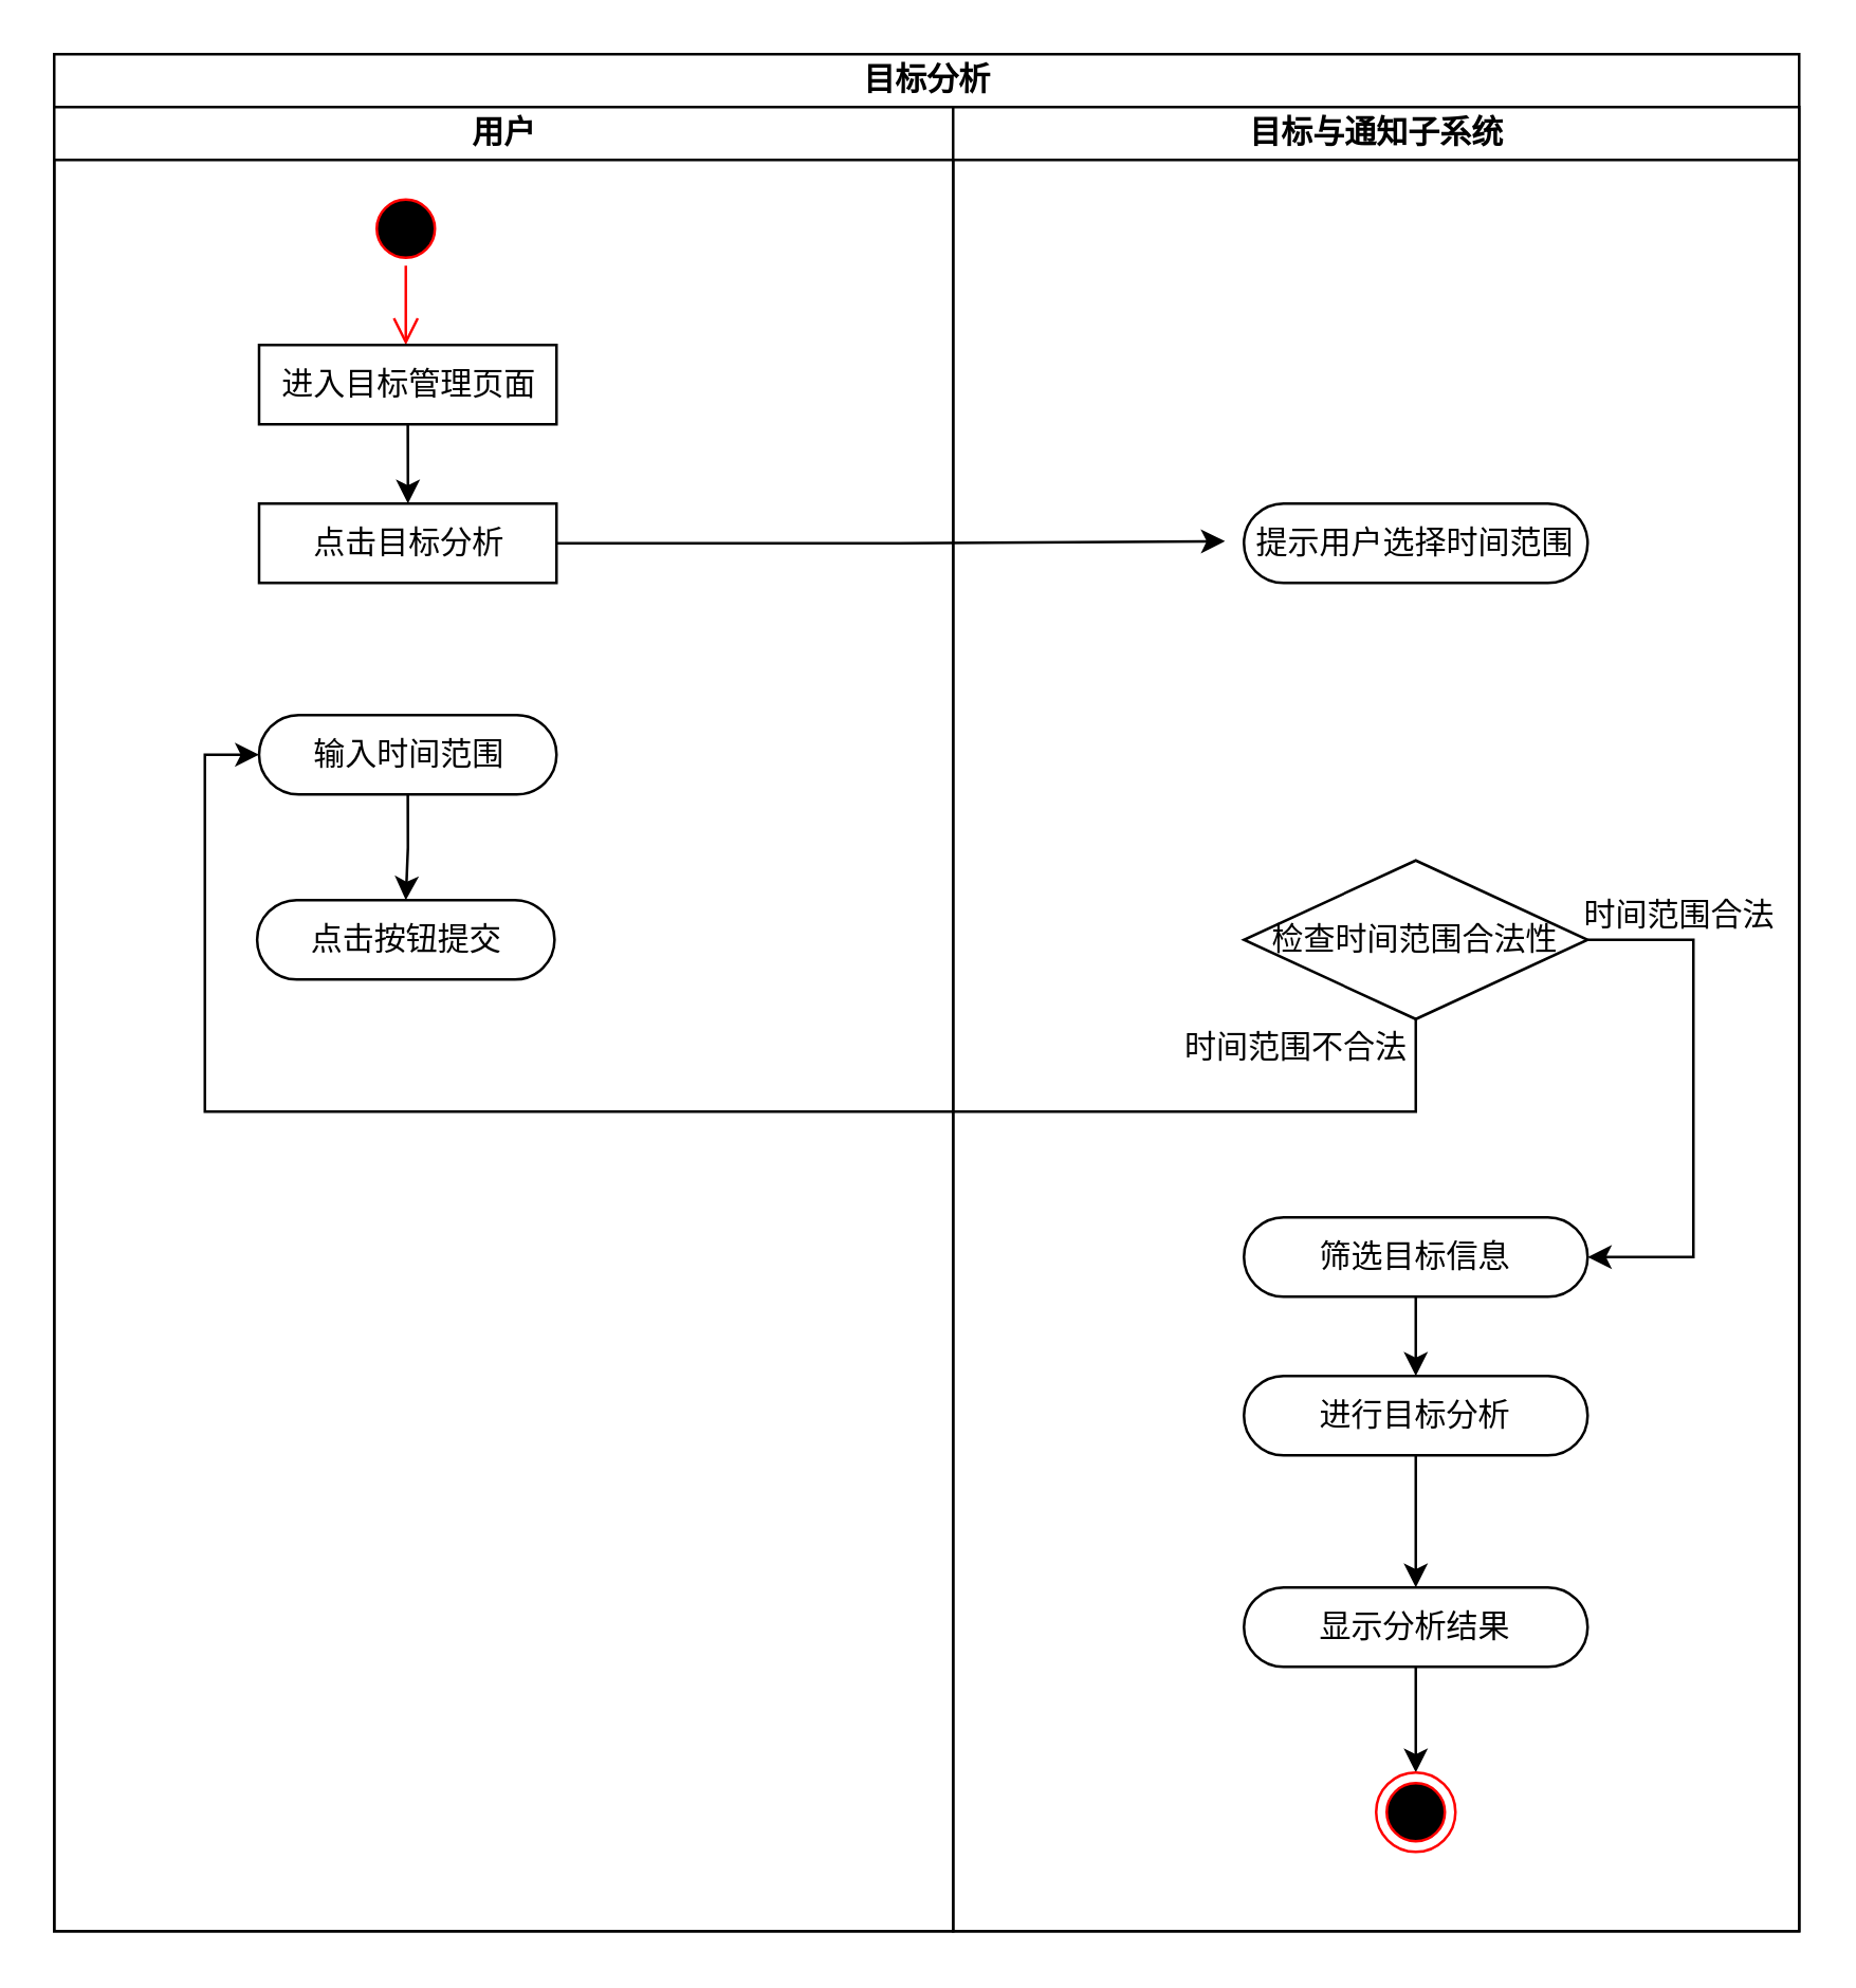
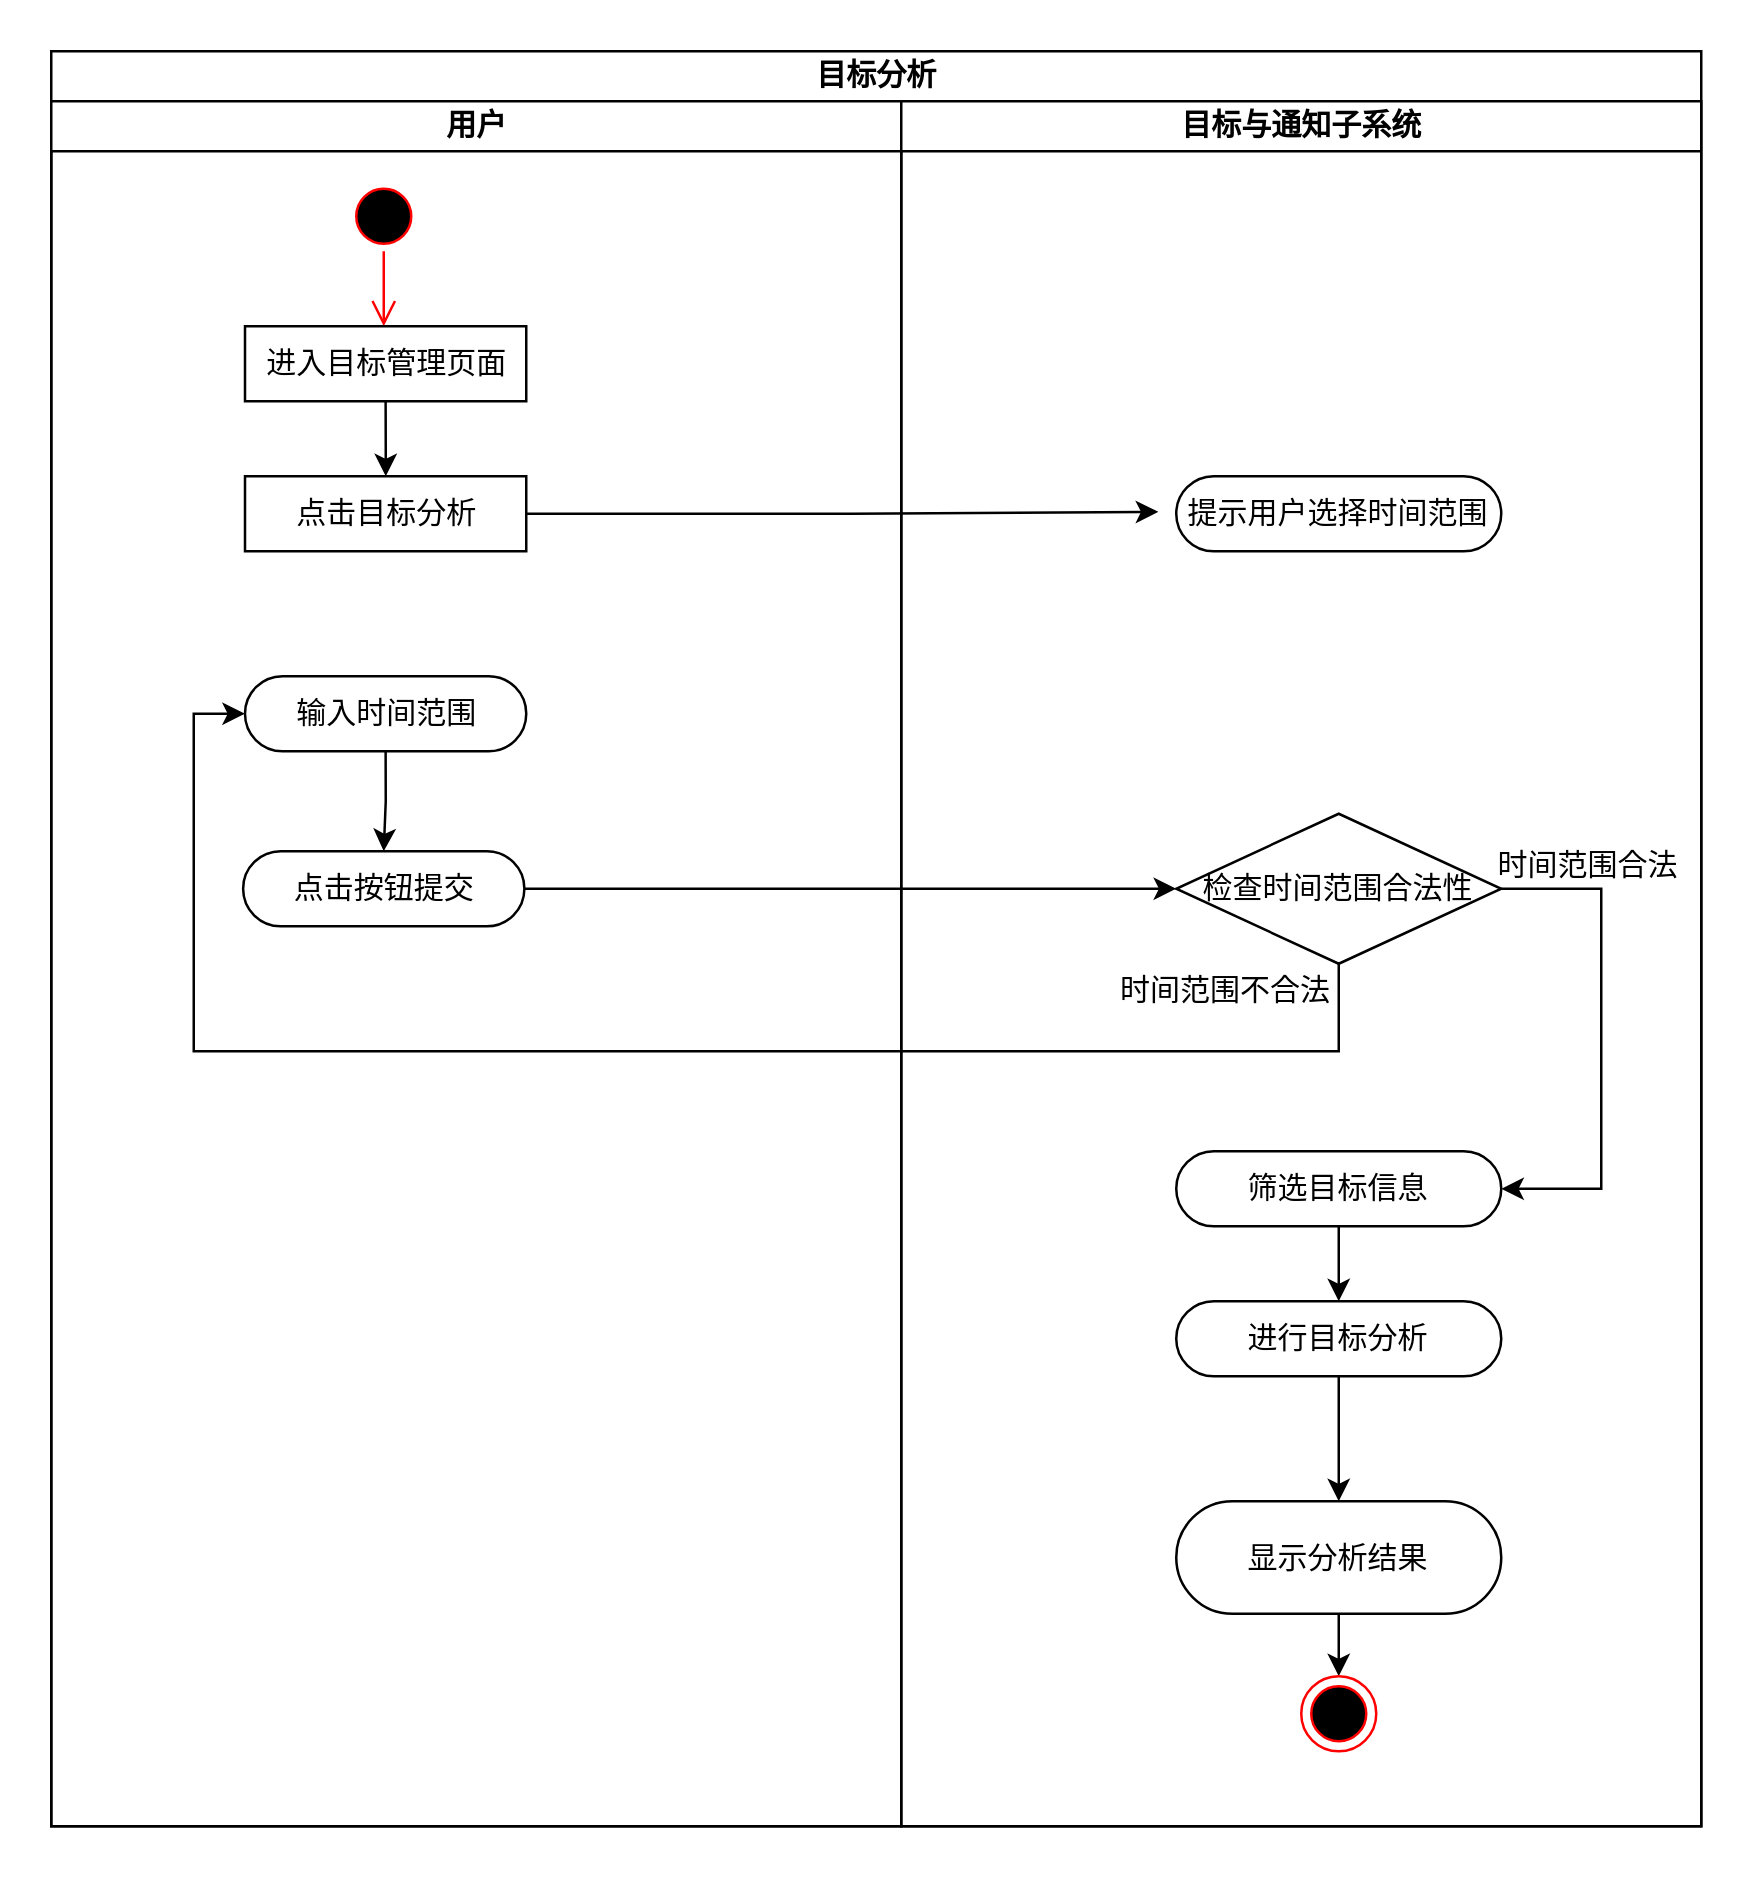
+ <mxCell id="13" style="edgeStyle=orthogonalEdgeStyle;rounded=0;orthogonalLoop=1;jettySize=auto;html=1;entryX=0;entryY=0.5;entryDx=0;entryDy=0;" parent="2" source="11" target="18" edge="1"><mxGeometry relative="1" as="geometry" /></mxCell>
- <mxCell id="26" value="显示分析结果" style="rounded=1;whiteSpace=wrap;html=1;shadow=0;comic=0;labelBackgroundColor=none;strokeWidth=1;fontFamily=Verdana;fontSize=12;align=center;arcSize=50;" parent="15" vertex="1"><mxGeometry x="110" y="560" width="130" height="30" as="geometry" /></mxCell>
+ <mxCell id="26" value="显示分析结果" style="rounded=1;whiteSpace=wrap;html=1;shadow=0;comic=0;labelBackgroundColor=none;strokeWidth=1;fontFamily=Verdana;fontSize=12;align=center;arcSize=50;" parent="15" vertex="1"><mxGeometry x="110" y="560" width="130" height="45" as="geometry" /></mxCell>
